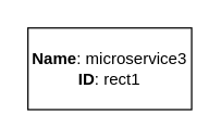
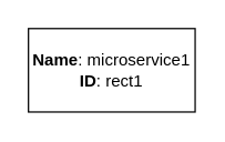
- <mxCell id="2" value="&lt;b&gt;Name&lt;/b&gt;: microservice3&lt;BR&gt;&lt;b&gt;ID&lt;/b&gt;: rect1" style="rounded=0;whiteSpace=wrap;html=1;labelBackgroundColor=none;" parent="1" vertex="1"><mxGeometry width="120" height="60" as="geometry" x="20" y="20" /></mxCell>
+ <mxCell id="2" value="&lt;b&gt;Name&lt;/b&gt;: microservice1&lt;BR&gt;&lt;b&gt;ID&lt;/b&gt;: rect1" style="rounded=0;whiteSpace=wrap;html=1;labelBackgroundColor=none;" parent="1" vertex="1"><mxGeometry width="120" height="60" as="geometry" x="20" y="20" /></mxCell>
